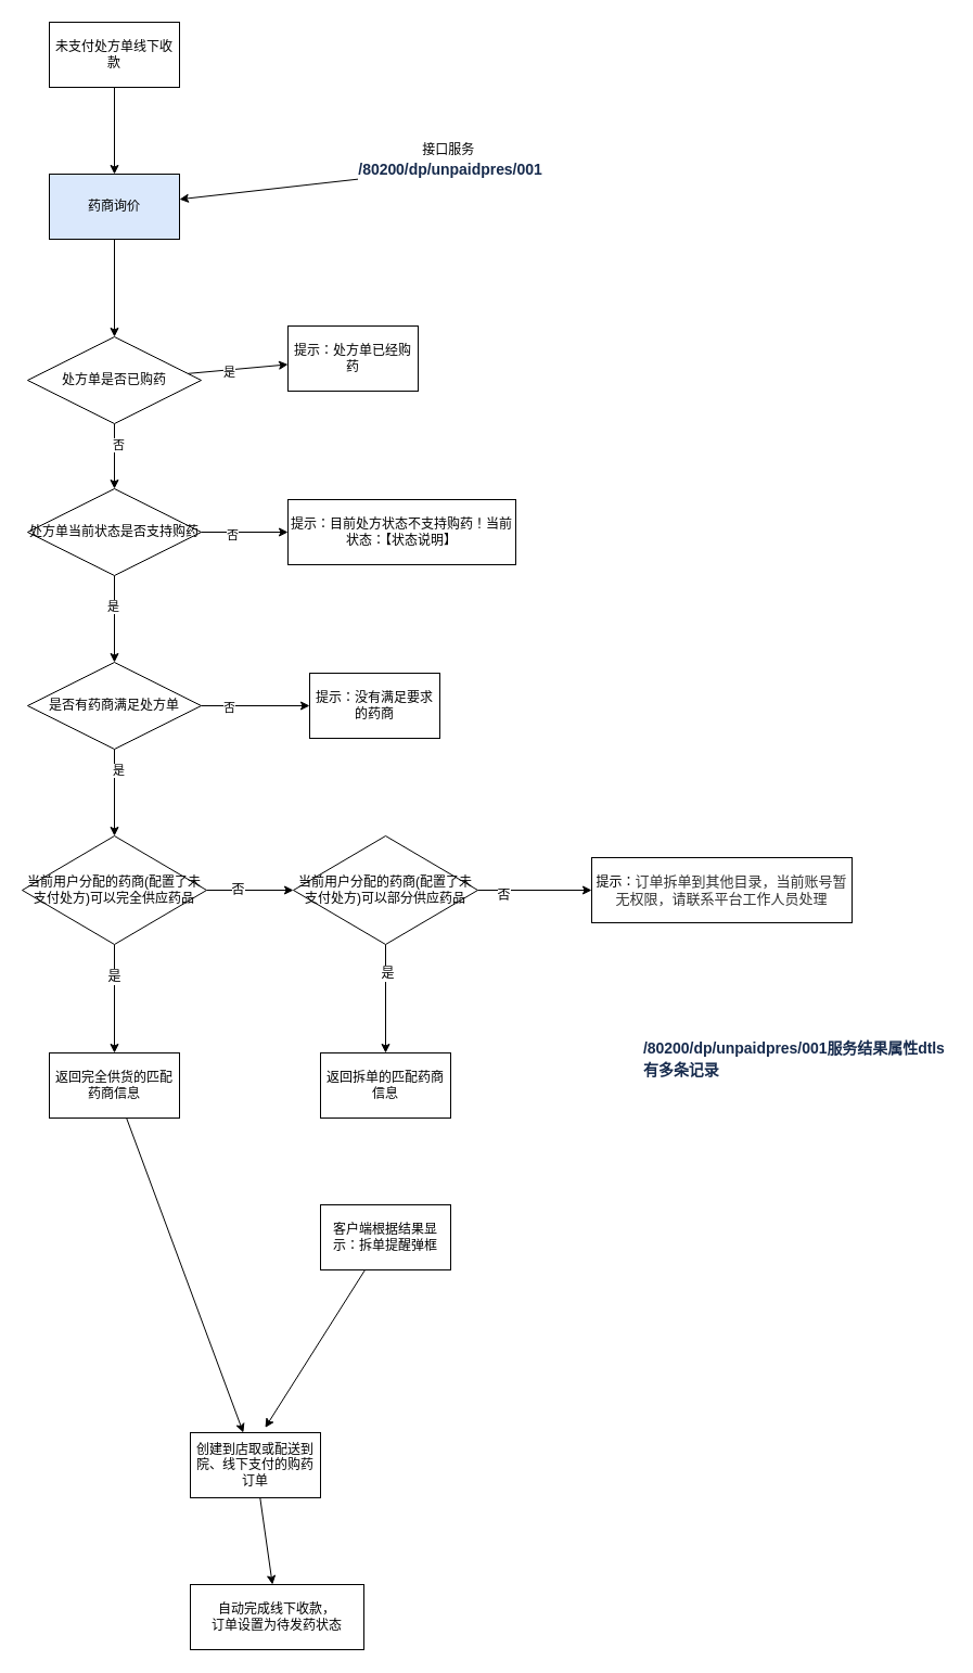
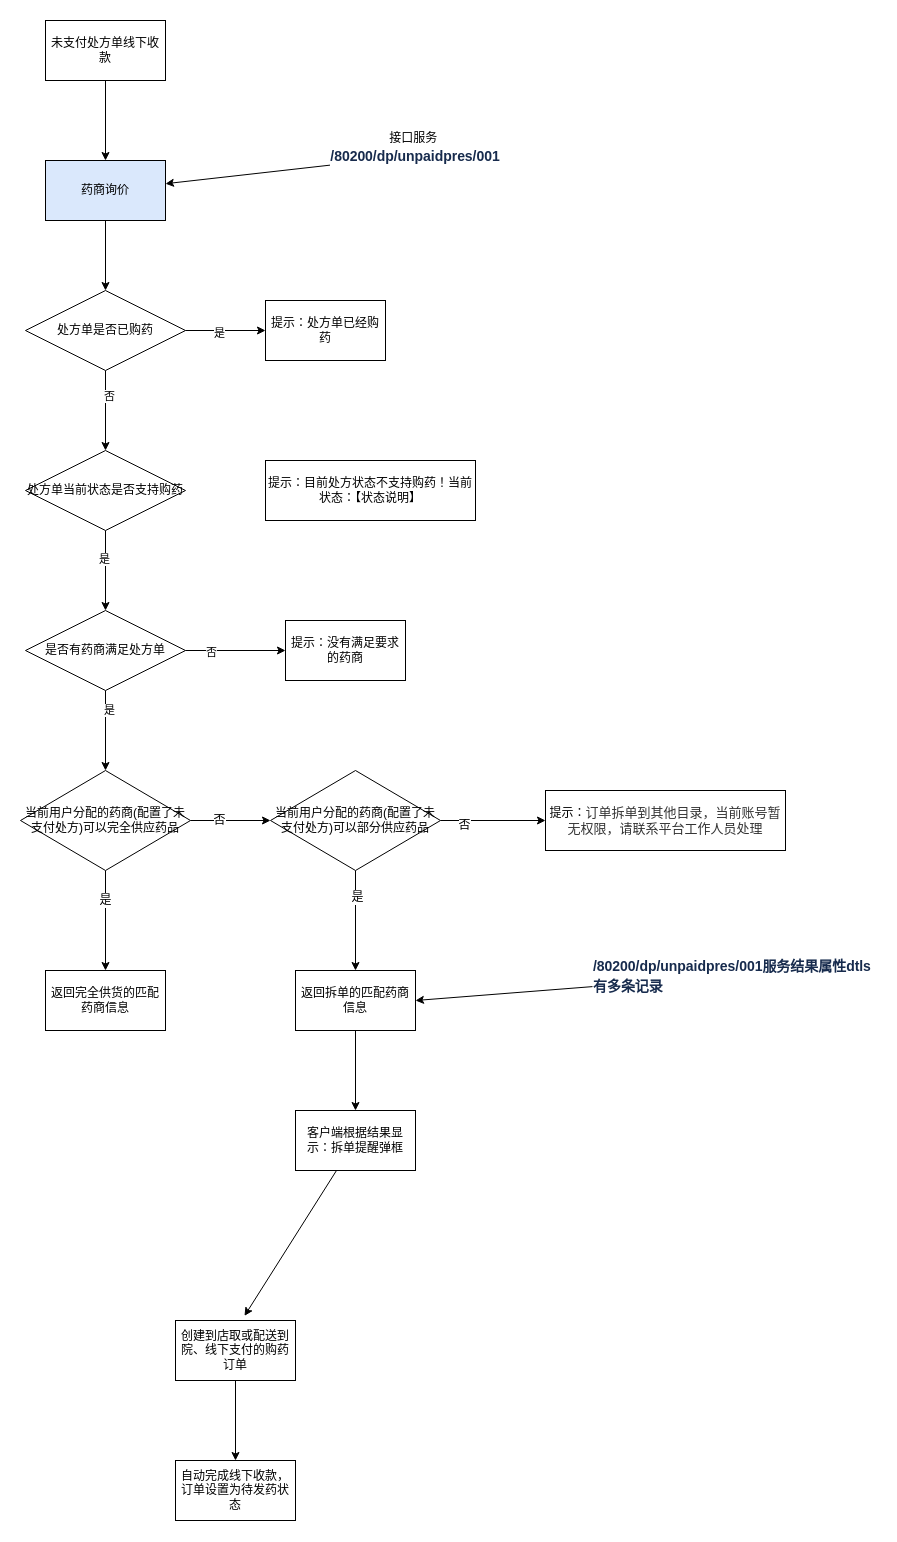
- <mxCell id="12" value="处方单是否已购药" style="rhombus;whiteSpace=wrap;html=1;rounded=0;" parent="1" vertex="1"><mxGeometry x="25" y="310" width="160" height="80" as="geometry" /></mxCell>
+ <mxCell id="12" value="处方单是否已购药" style="rhombus;whiteSpace=wrap;html=1;rounded=0;" parent="1" vertex="1"><mxGeometry x="25" y="290" width="160" height="80" as="geometry" /></mxCell>
- <mxCell id="14" value="" style="edgeStyle=none;html=1;" parent="1" source="18" target="19" edge="1"><mxGeometry relative="1" as="geometry" /></mxCell>
- <mxCell id="15" value="否" style="edgeLabel;html=1;align=center;verticalAlign=middle;resizable=0;points=[];" parent="14" vertex="1" connectable="0"><mxGeometry x="-0.3" y="-2" relative="1" as="geometry"><mxPoint as="offset" /></mxGeometry></mxCell>
+ <mxCell id="41" style="edgeStyle=none;html=1;entryX=1;entryY=0.5;entryDx=0;entryDy=0;fontSize=12;" parent="1" source="42" target="40" edge="1"><mxGeometry relative="1" as="geometry" /></mxCell>
+ <mxCell id="39" value="" style="edgeStyle=none;html=1;fontSize=12;" parent="1" source="40" target="44" edge="1"><mxGeometry relative="1" as="geometry" /></mxCell>
- <mxCell id="37" value="" style="edgeStyle=none;html=1;fontSize=12;" parent="1" source="38" target="46" edge="1"><mxGeometry relative="1" as="geometry" /></mxCell>
- <mxCell id="47" value="自动完成线下收款，&lt;br&gt;订单设置为待发药状态" style="whiteSpace=wrap;html=1;rounded=0;" parent="1" vertex="1"><mxGeometry x="175" y="1460" width="160" height="60" as="geometry" /></mxCell>
+ <mxCell id="47" value="自动完成线下收款，&lt;br&gt;订单设置为待发药状态" style="whiteSpace=wrap;html=1;rounded=0;" parent="1" vertex="1"><mxGeometry x="175" y="1460" width="120" height="60" as="geometry" /></mxCell>
